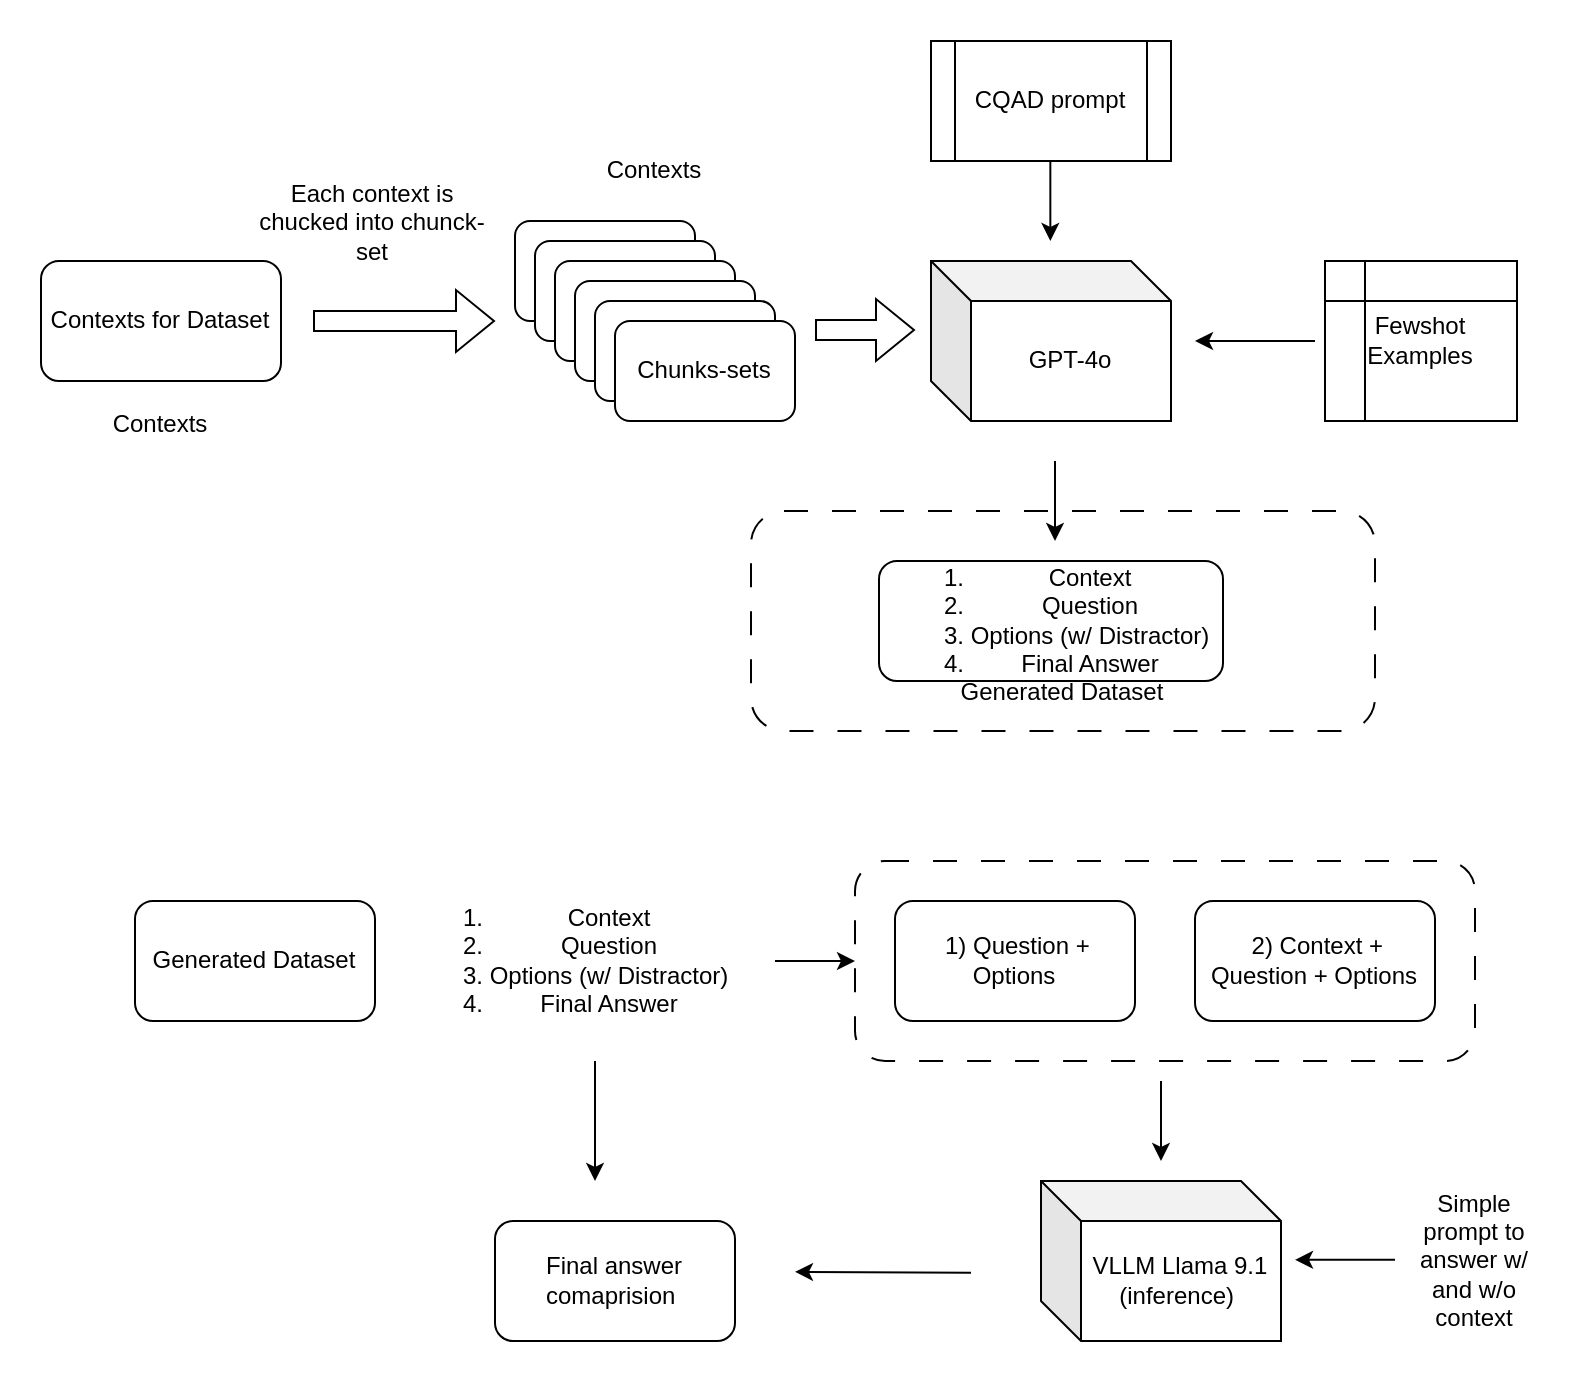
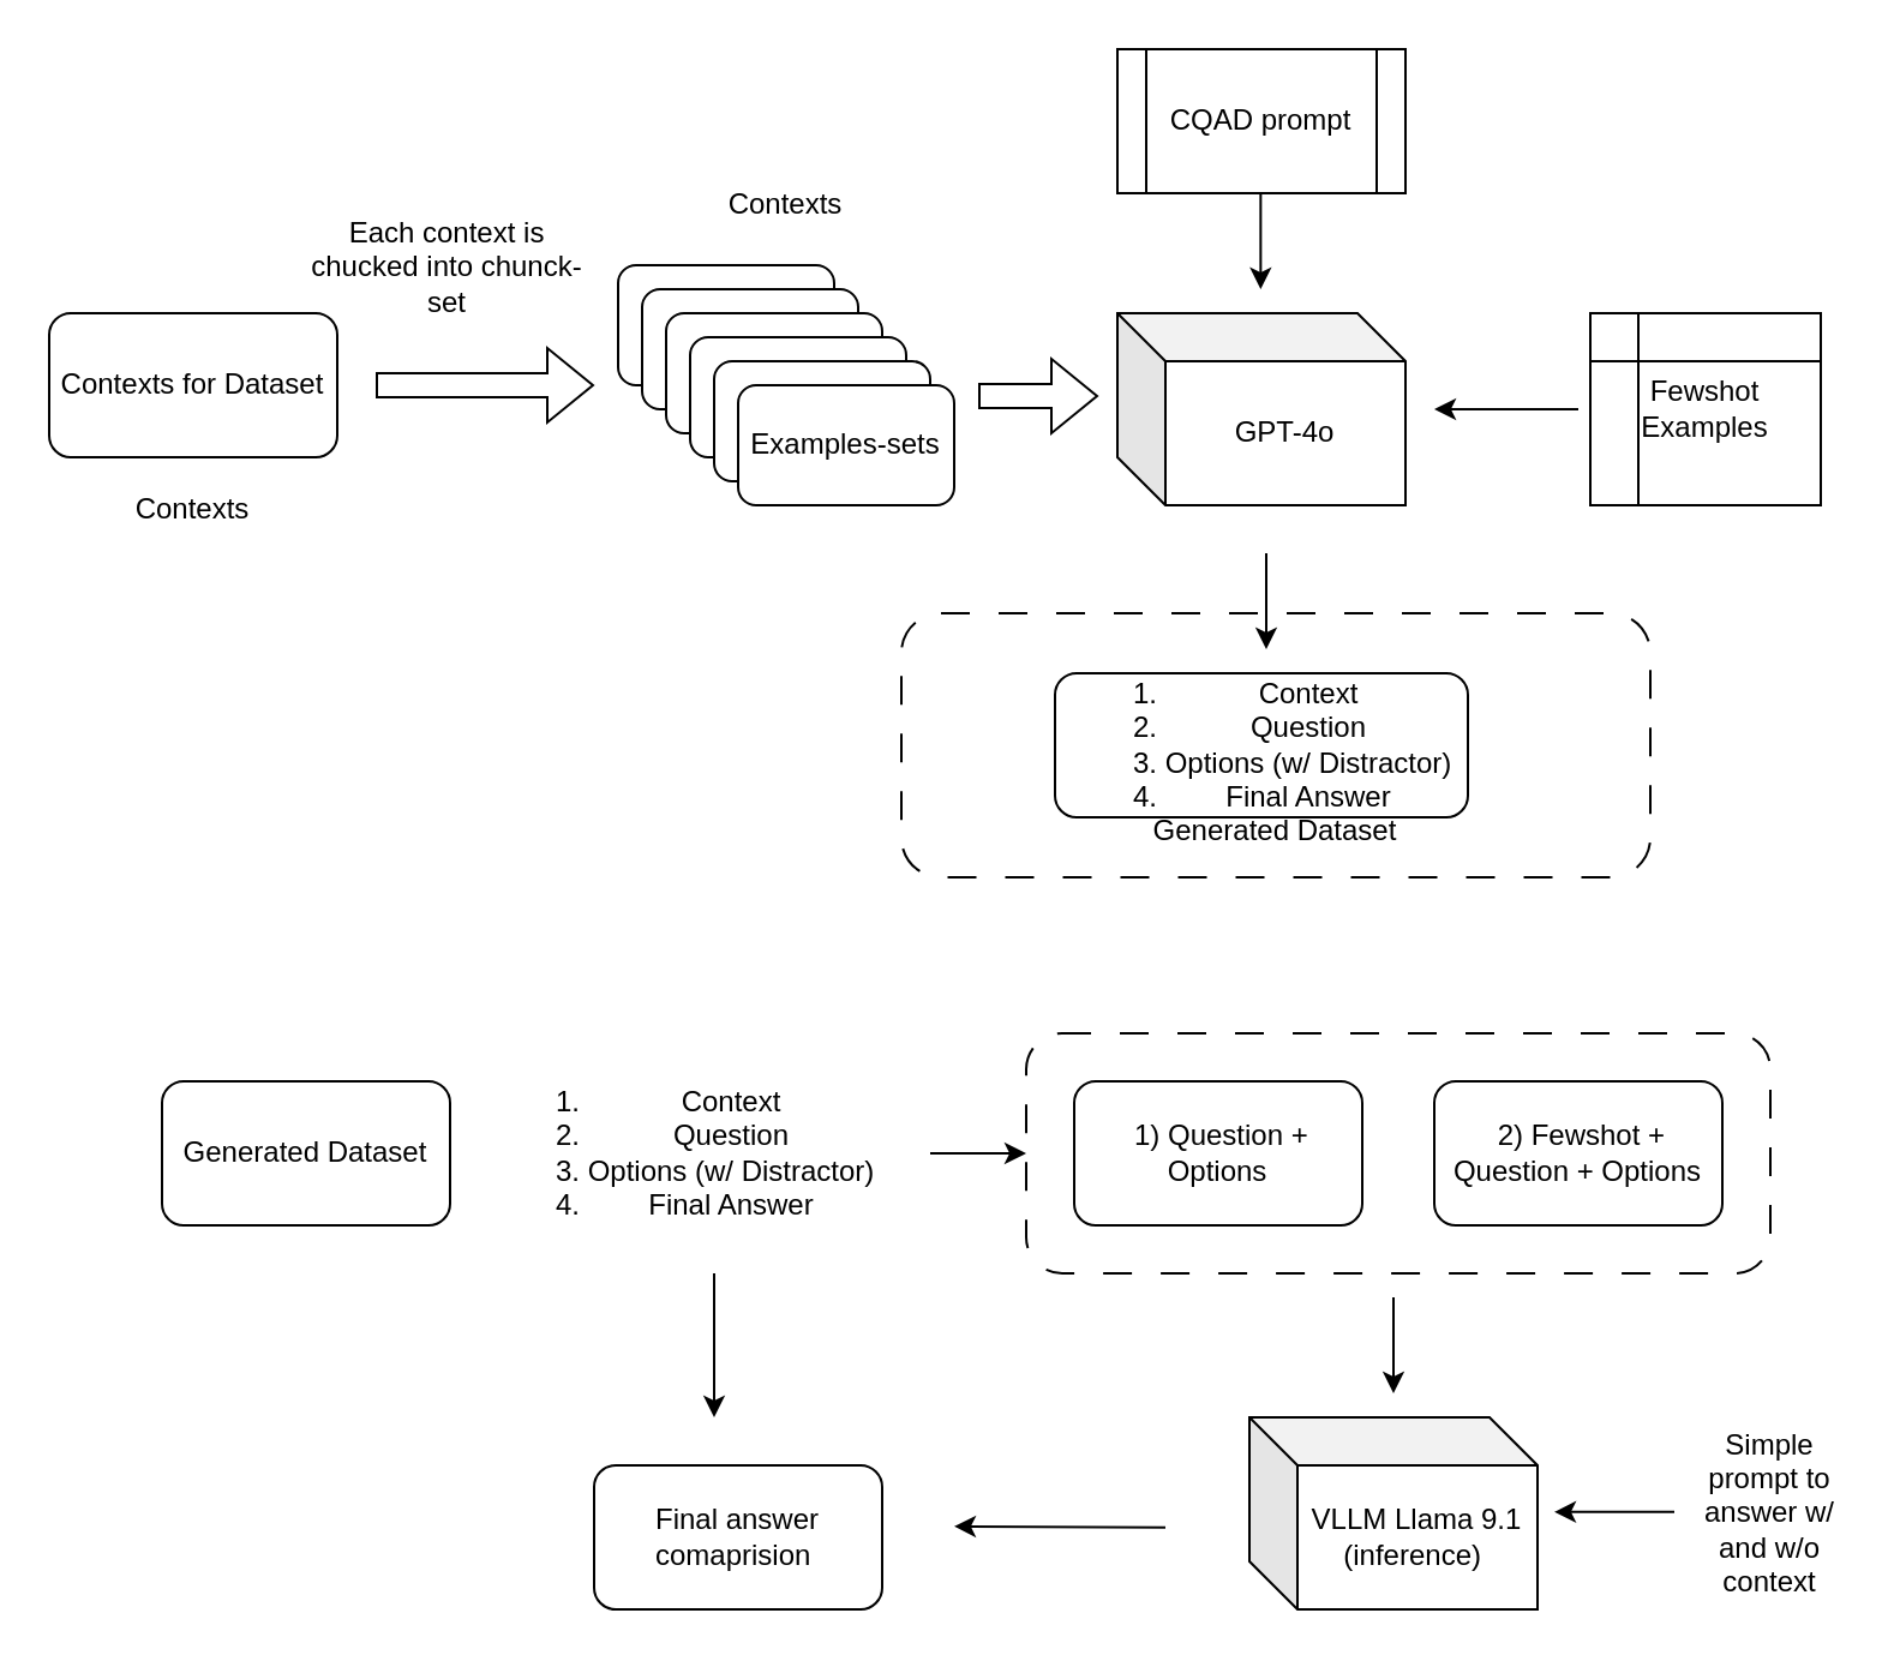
- <mxCell id="8" value="Chunks-sets" style="rounded=1;whiteSpace=wrap;html=1;" vertex="1" parent="1"><mxGeometry x="307" y="160" width="90" height="50" as="geometry" /></mxCell>
+ <mxCell id="8" value="Examples-sets" style="rounded=1;whiteSpace=wrap;html=1;" vertex="1" parent="1"><mxGeometry x="307" y="160" width="90" height="50" as="geometry" /></mxCell>
- <mxCell id="28" value="&amp;nbsp;2) Context + Question + Options" style="rounded=1;whiteSpace=wrap;html=1;" vertex="1" parent="1"><mxGeometry x="597" y="450" width="120" height="60" as="geometry" /></mxCell>
+ <mxCell id="28" value="&amp;nbsp;2) Fewshot + Question + Options" style="rounded=1;whiteSpace=wrap;html=1;" vertex="1" parent="1"><mxGeometry x="597" y="450" width="120" height="60" as="geometry" /></mxCell>
